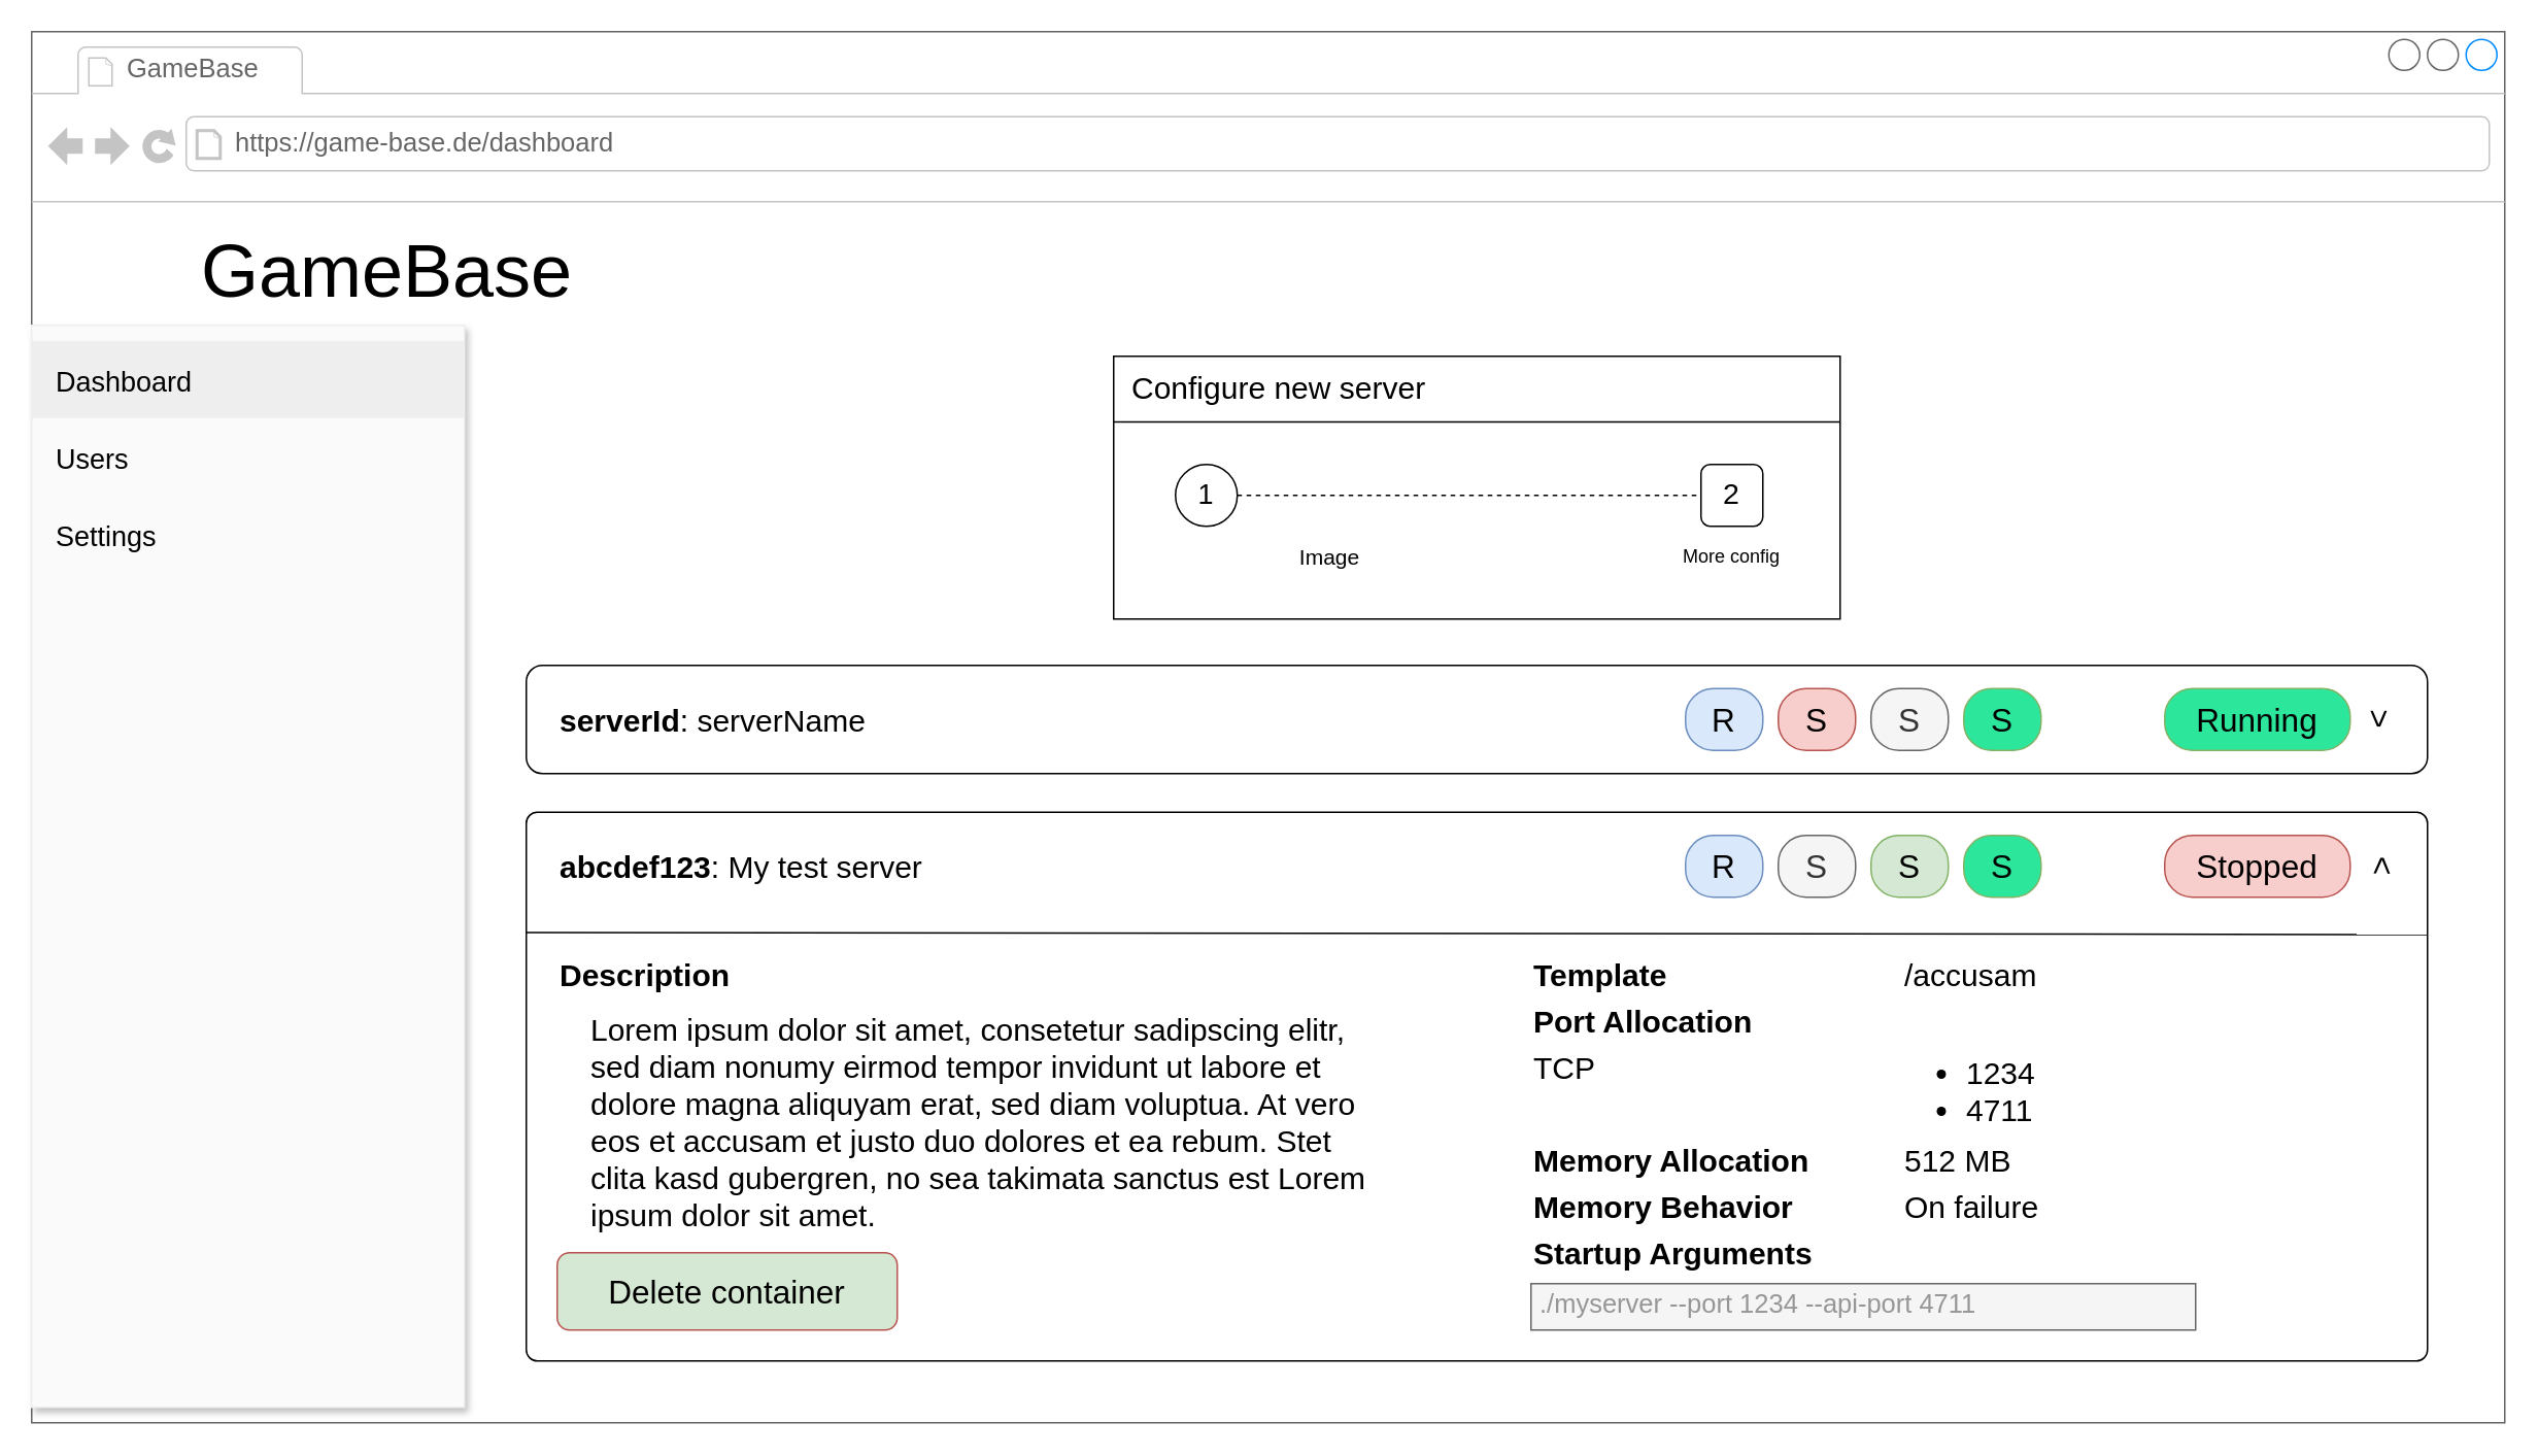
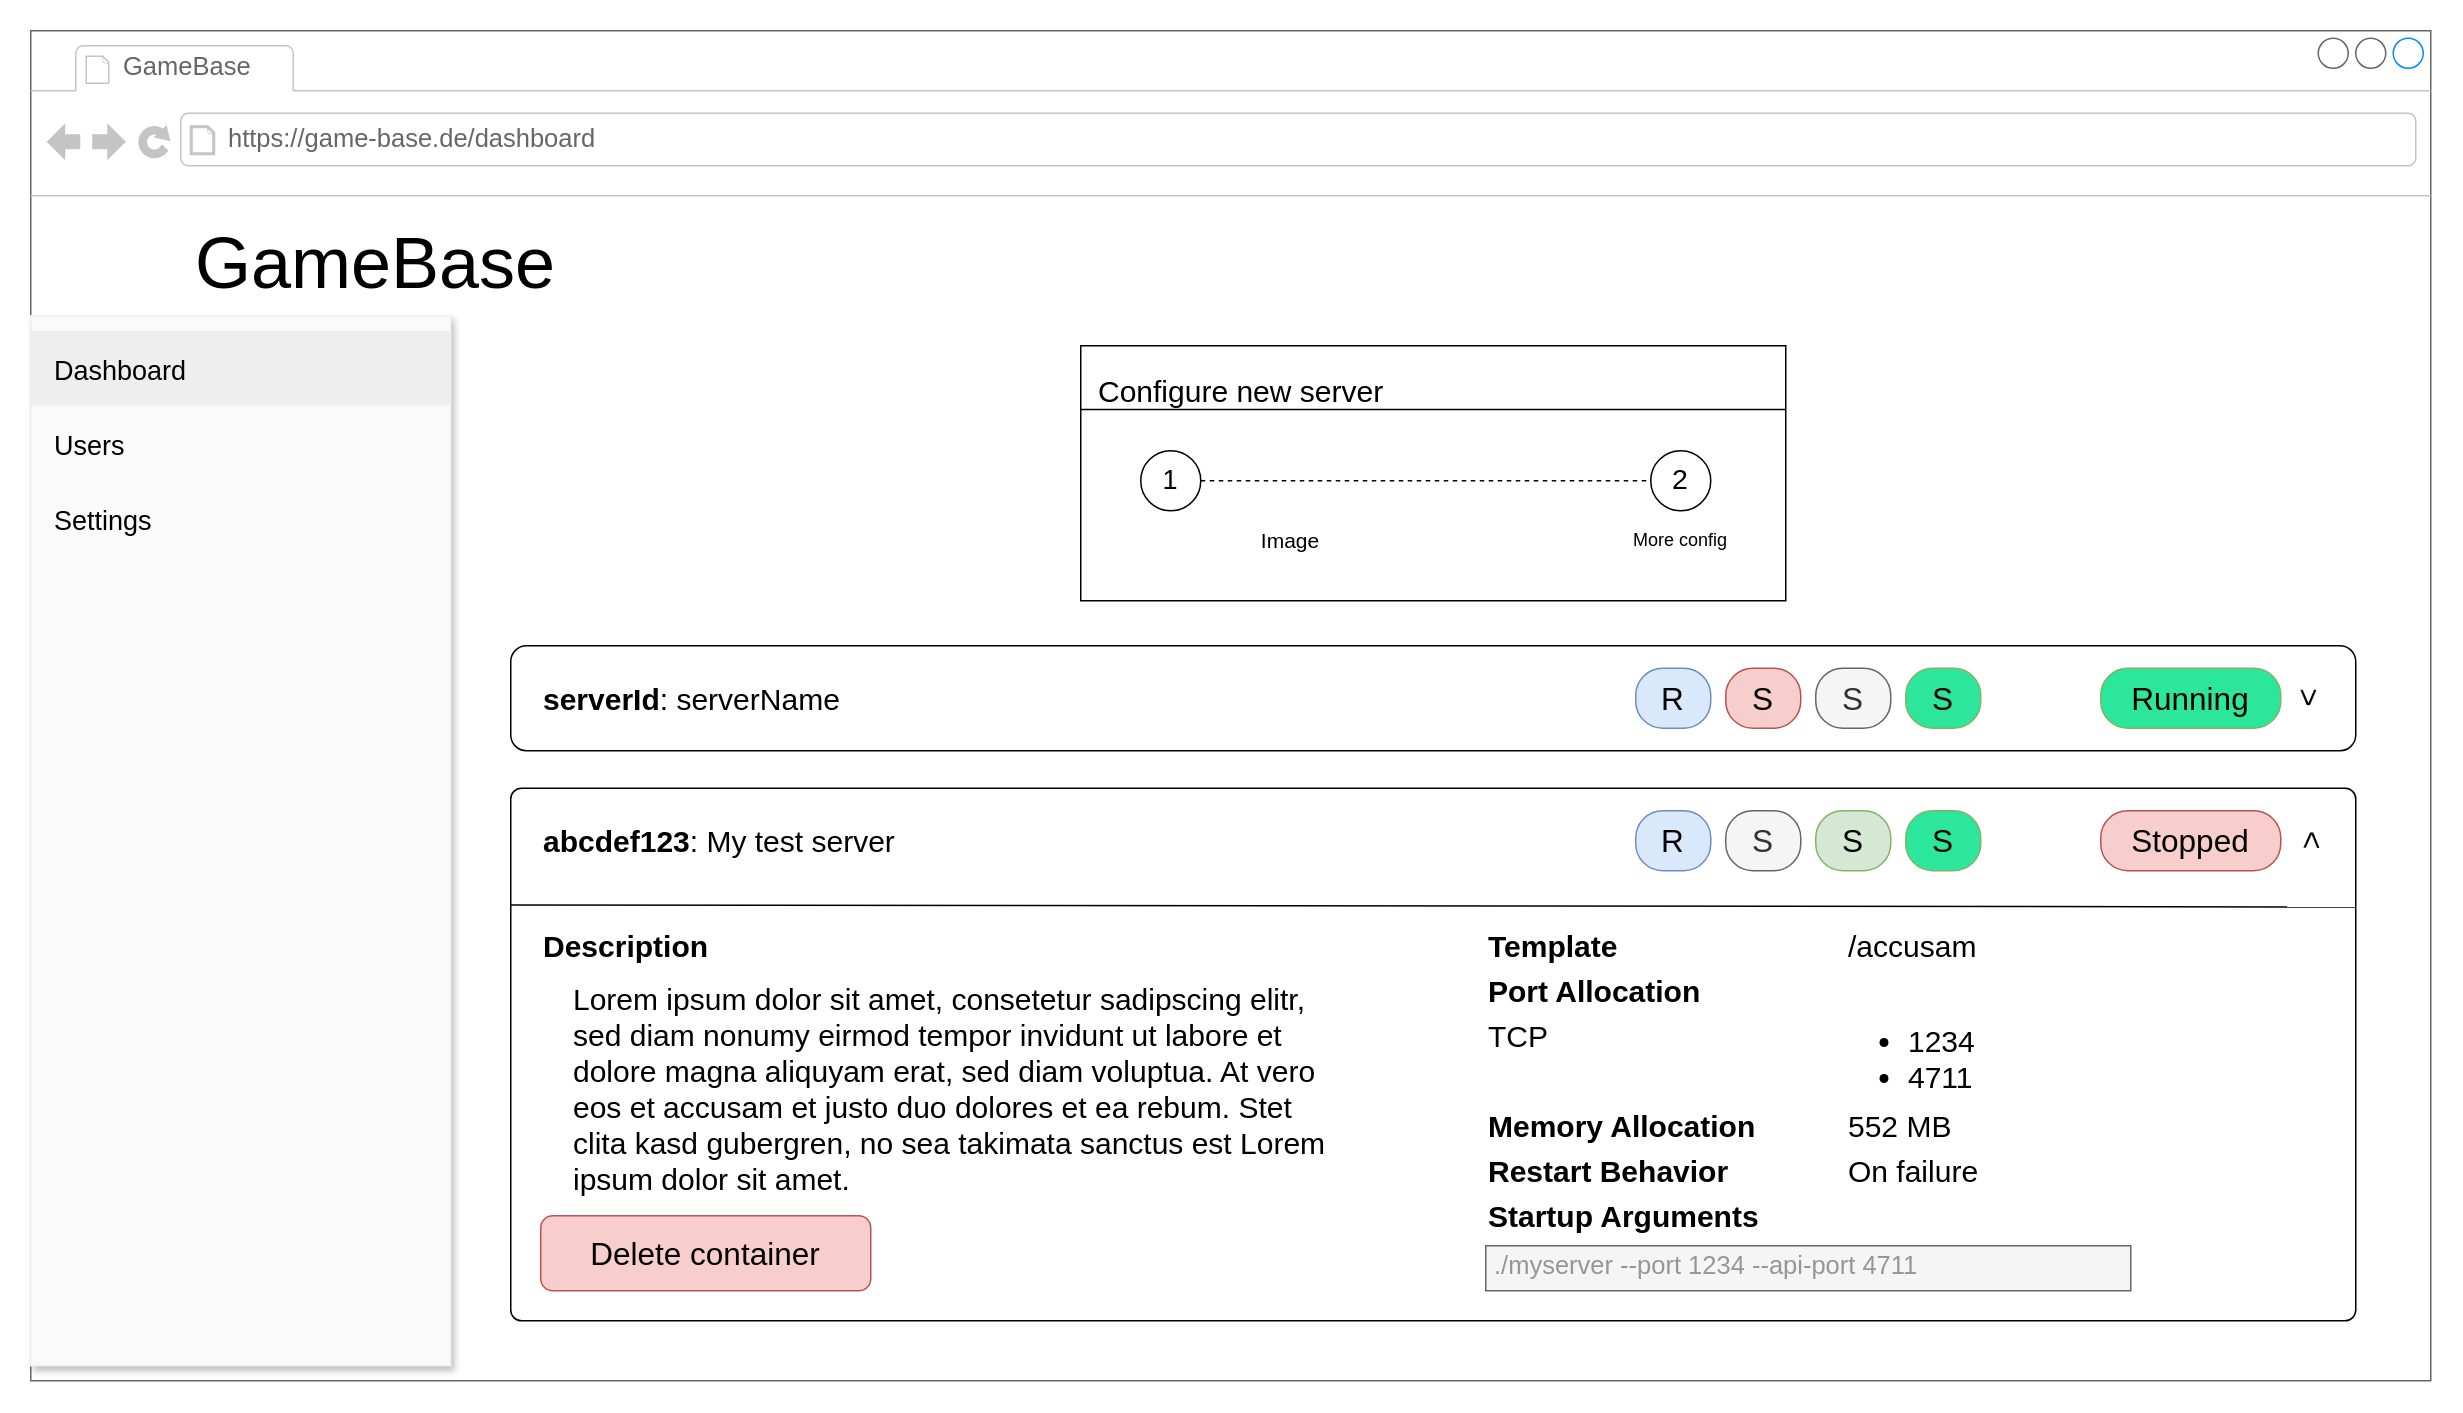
- <mxCell id="13" value="Configure new server" style="text;html=1;strokeColor=none;fillColor=none;align=left;verticalAlign=middle;whiteSpace=wrap;rounded=0;fontSize=20;" vertex="1" parent="2"><mxGeometry x="710" y="220" width="210" height="20" as="geometry" /></mxCell>
+ <mxCell id="13" value="Configure new server" style="text;html=1;strokeColor=none;fillColor=none;align=left;verticalAlign=middle;whiteSpace=wrap;rounded=0;fontSize=20;" vertex="1" parent="2"><mxGeometry x="710" y="230" width="210" height="20" as="geometry" /></mxCell>
- <mxCell id="17" value="&lt;font style=&quot;font-size: 19px&quot;&gt;2&lt;/font&gt;" style="whiteSpace=wrap;html=1;aspect=fixed;rounded=1;" vertex="1" parent="2"><mxGeometry x="1080" y="280" width="40" height="40" as="geometry" /></mxCell>
+ <mxCell id="17" value="&lt;font style=&quot;font-size: 19px&quot;&gt;2&lt;/font&gt;" style="ellipse;whiteSpace=wrap;html=1;aspect=fixed;" vertex="1" parent="2"><mxGeometry x="1080" y="280" width="40" height="40" as="geometry" /></mxCell>
- <mxCell id="44" value="512 MB" style="text;html=1;strokeColor=none;fillColor=none;align=left;verticalAlign=middle;whiteSpace=wrap;rounded=0;fontSize=20;" vertex="1" parent="2"><mxGeometry x="1210" y="720" width="170" height="20" as="geometry" /></mxCell>
+ <mxCell id="44" value="552 MB" style="text;html=1;strokeColor=none;fillColor=none;align=left;verticalAlign=middle;whiteSpace=wrap;rounded=0;fontSize=20;" vertex="1" parent="2"><mxGeometry x="1210" y="720" width="170" height="20" as="geometry" /></mxCell>
- <mxCell id="45" value="&lt;b&gt;Memory Behavior&lt;br&gt;&lt;/b&gt;" style="text;html=1;strokeColor=none;fillColor=none;align=left;verticalAlign=middle;whiteSpace=wrap;rounded=0;fontSize=20;" vertex="1" parent="2"><mxGeometry x="970" y="750" width="210" height="20" as="geometry" /></mxCell>
+ <mxCell id="45" value="&lt;b&gt;Restart Behavior&lt;br&gt;&lt;/b&gt;" style="text;html=1;strokeColor=none;fillColor=none;align=left;verticalAlign=middle;whiteSpace=wrap;rounded=0;fontSize=20;" vertex="1" parent="2"><mxGeometry x="970" y="750" width="210" height="20" as="geometry" /></mxCell>
- <mxCell id="49" value="&lt;font style=&quot;font-size: 21px&quot;&gt;Delete container&lt;br&gt;&lt;/font&gt;" style="rounded=1;whiteSpace=wrap;html=1;arcSize=16;fillColor=#d5e8d4;strokeColor=#b85450;" vertex="1" parent="2"><mxGeometry x="340" y="790" width="220" height="50" as="geometry" /></mxCell>
+ <mxCell id="49" value="&lt;font style=&quot;font-size: 21px&quot;&gt;Delete container&lt;br&gt;&lt;/font&gt;" style="rounded=1;whiteSpace=wrap;html=1;arcSize=16;fillColor=#f8cecc;strokeColor=#b85450;" vertex="1" parent="2"><mxGeometry x="340" y="790" width="220" height="50" as="geometry" /></mxCell>
